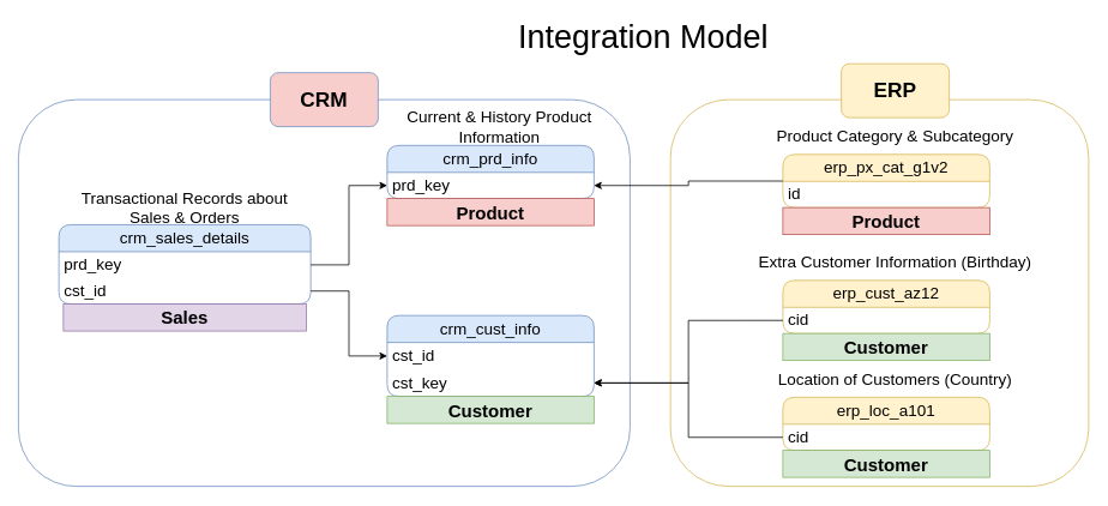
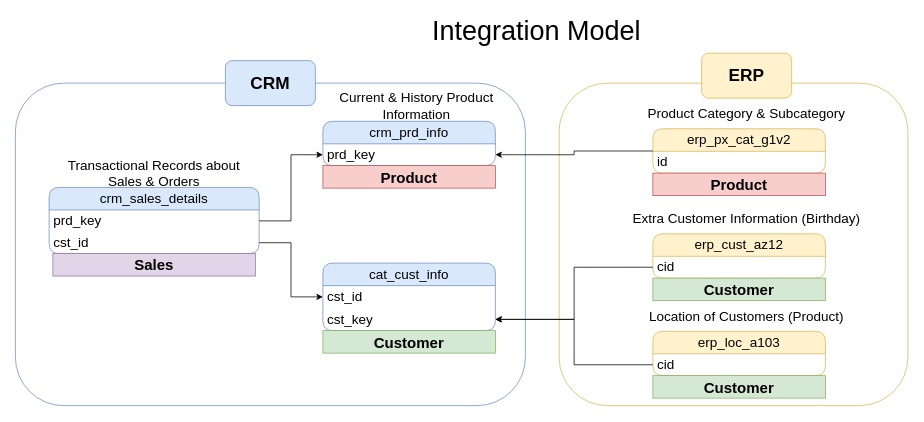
- <mxCell id="37" value="&lt;font style=&quot;font-size: 23px;&quot;&gt;&lt;b&gt;CRM&lt;/b&gt;&lt;/font&gt;" style="rounded=1;whiteSpace=wrap;html=1;fillColor=#f8cecc;strokeColor=#6c8ebf;" parent="1" vertex="1"><mxGeometry x="300" y="80" width="120" height="60" as="geometry" /></mxCell>
+ <mxCell id="37" value="&lt;font style=&quot;font-size: 23px;&quot;&gt;&lt;b&gt;CRM&lt;/b&gt;&lt;/font&gt;" style="rounded=1;whiteSpace=wrap;html=1;fillColor=#dae8fc;strokeColor=#6c8ebf;" parent="1" vertex="1"><mxGeometry x="300" y="80" width="120" height="60" as="geometry" /></mxCell>
- <mxCell id="5" value="crm_cust_info" style="swimlane;fontStyle=0;childLayout=stackLayout;horizontal=1;startSize=30;horizontalStack=0;resizeParent=1;resizeParentMax=0;resizeLast=0;collapsible=1;marginBottom=0;whiteSpace=wrap;html=1;fillColor=#dae8fc;strokeColor=#6c8ebf;fontSize=18;rounded=1;" parent="4" vertex="1"><mxGeometry y="30" width="230" height="90" as="geometry" /></mxCell>
+ <mxCell id="5" value="cat_cust_info" style="swimlane;fontStyle=0;childLayout=stackLayout;horizontal=1;startSize=30;horizontalStack=0;resizeParent=1;resizeParentMax=0;resizeLast=0;collapsible=1;marginBottom=0;whiteSpace=wrap;html=1;fillColor=#dae8fc;strokeColor=#6c8ebf;fontSize=18;rounded=1;" parent="4" vertex="1"><mxGeometry y="30" width="230" height="90" as="geometry" /></mxCell>
- <mxCell id="31" value="Location of Customers (Country)" style="text;html=1;align=center;verticalAlign=middle;whiteSpace=wrap;rounded=0;fontSize=18;" parent="27" vertex="1"><mxGeometry width="330" height="21.82" as="geometry" /></mxCell>
+ <mxCell id="31" value="Location of Customers (Product)" style="text;html=1;align=center;verticalAlign=middle;whiteSpace=wrap;rounded=0;fontSize=18;" parent="27" vertex="1"><mxGeometry width="330" height="21.82" as="geometry" /></mxCell>
- <mxCell id="29" value="erp_loc_a101" style="swimlane;fontStyle=0;childLayout=stackLayout;horizontal=1;startSize=30;horizontalStack=0;resizeParent=1;resizeParentMax=0;resizeLast=0;collapsible=1;marginBottom=0;whiteSpace=wrap;html=1;fillColor=#fff2cc;strokeColor=#d6b656;fontSize=18;rounded=1;" parent="28" vertex="1"><mxGeometry x="40" y="23.638" width="230" height="59.09" as="geometry"><mxRectangle x="40" y="23.638" width="160" height="40" as="alternateBounds" /></mxGeometry></mxCell>
+ <mxCell id="29" value="erp_loc_a103" style="swimlane;fontStyle=0;childLayout=stackLayout;horizontal=1;startSize=30;horizontalStack=0;resizeParent=1;resizeParentMax=0;resizeLast=0;collapsible=1;marginBottom=0;whiteSpace=wrap;html=1;fillColor=#fff2cc;strokeColor=#d6b656;fontSize=18;rounded=1;" parent="28" vertex="1"><mxGeometry x="40" y="23.638" width="230" height="59.09" as="geometry"><mxRectangle x="40" y="23.638" width="160" height="40" as="alternateBounds" /></mxGeometry></mxCell>
